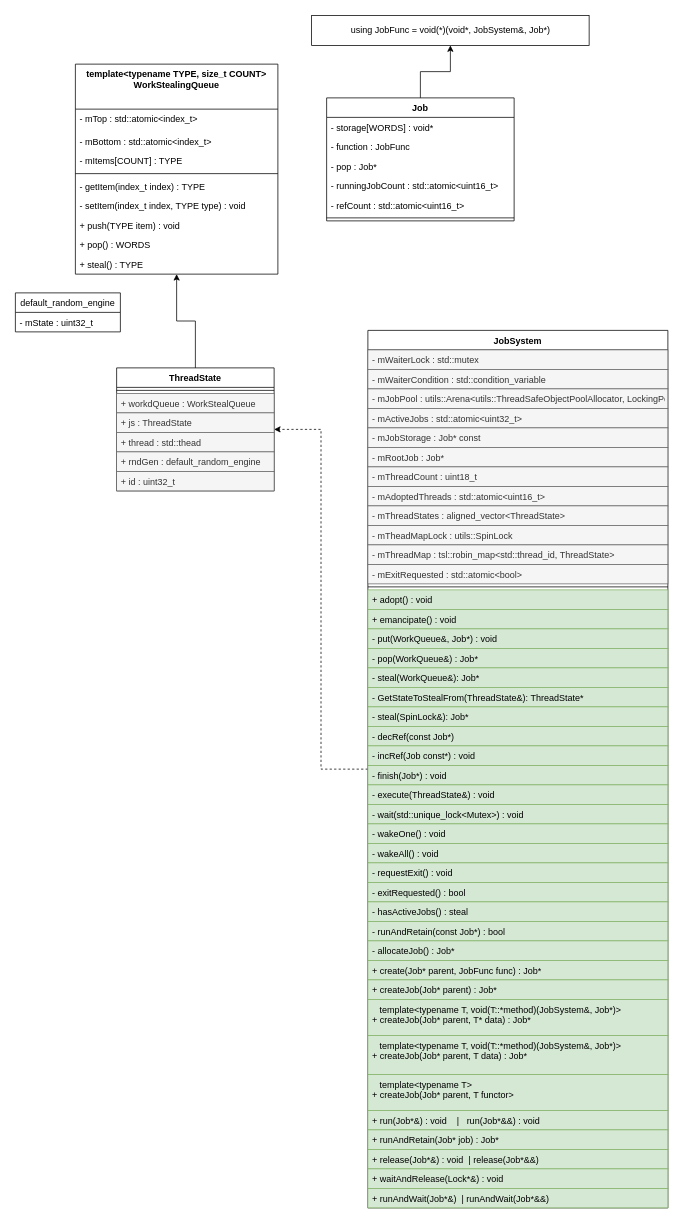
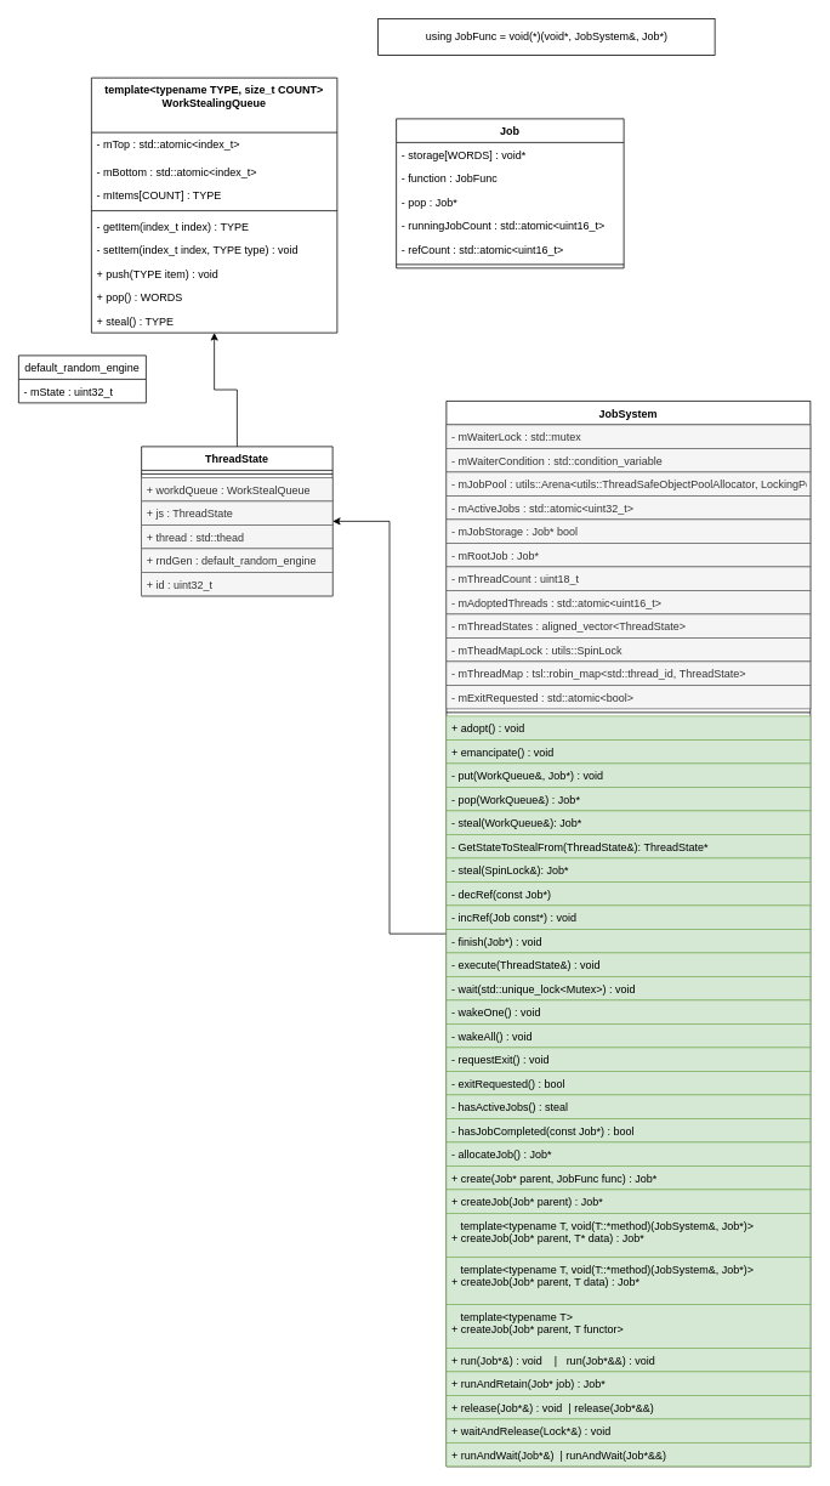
- <mxCell id="12" style="edgeStyle=orthogonalEdgeStyle;rounded=0;orthogonalLoop=1;jettySize=auto;html=1;" parent="1" source="13" target="20" edge="1"><mxGeometry relative="1" as="geometry" /></mxCell>
- <mxCell id="27" value="- mJobStorage : Job* const" style="text;strokeColor=#666666;fillColor=#f5f5f5;align=left;verticalAlign=top;spacingLeft=4;spacingRight=4;overflow=hidden;rotatable=0;points=[[0,0.5],[1,0.5]];portConstraint=eastwest;fontColor=#333333;" parent="22" vertex="1"><mxGeometry y="130" width="400" height="26" as="geometry" /></mxCell>
+ <mxCell id="27" value="- mJobStorage : Job* bool" style="text;strokeColor=#666666;fillColor=#f5f5f5;align=left;verticalAlign=top;spacingLeft=4;spacingRight=4;overflow=hidden;rotatable=0;points=[[0,0.5],[1,0.5]];portConstraint=eastwest;fontColor=#333333;" parent="22" vertex="1"><mxGeometry y="130" width="400" height="26" as="geometry" /></mxCell>
- <mxCell id="21" style="edgeStyle=orthogonalEdgeStyle;rounded=0;orthogonalLoop=1;jettySize=auto;html=1;dashed=1;" parent="1" source="22" target="66" edge="1"><mxGeometry relative="1" as="geometry" /></mxCell>
+ <mxCell id="21" style="edgeStyle=orthogonalEdgeStyle;rounded=0;orthogonalLoop=1;jettySize=auto;html=1;" parent="1" source="22" target="66" edge="1"><mxGeometry relative="1" as="geometry" /></mxCell>
- <mxCell id="53" value="- runAndRetain(const Job*) : bool" style="text;strokeColor=#82b366;fillColor=#d5e8d4;align=left;verticalAlign=top;spacingLeft=4;spacingRight=4;overflow=hidden;rotatable=0;points=[[0,0.5],[1,0.5]];portConstraint=eastwest;" parent="22" vertex="1"><mxGeometry y="788" width="400" height="26" as="geometry" /></mxCell>
+ <mxCell id="53" value="- hasJobCompleted(const Job*) : bool" style="text;strokeColor=#82b366;fillColor=#d5e8d4;align=left;verticalAlign=top;spacingLeft=4;spacingRight=4;overflow=hidden;rotatable=0;points=[[0,0.5],[1,0.5]];portConstraint=eastwest;" parent="22" vertex="1"><mxGeometry y="788" width="400" height="26" as="geometry" /></mxCell>
